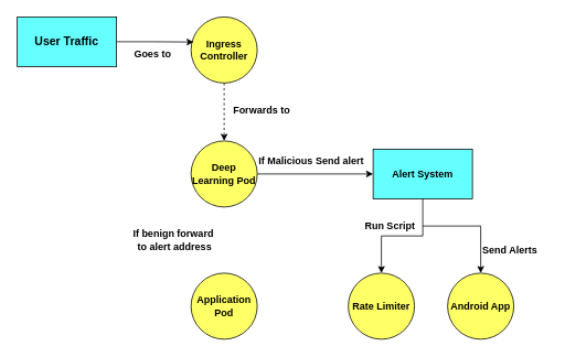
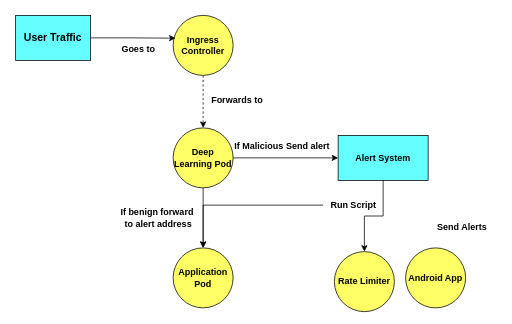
- <mxCell id="17" value="&lt;b&gt;&lt;font style=&quot;font-size: 14px;&quot;&gt;User Traffic&lt;/font&gt;&lt;/b&gt;" style="rounded=0;whiteSpace=wrap;html=1;fillColor=#66FFFF;" vertex="1" parent="1"><mxGeometry x="20" y="20" width="120" height="60" as="geometry" /></mxCell>
+ <mxCell id="17" value="&lt;b&gt;&lt;font style=&quot;font-size: 14px;&quot;&gt;User Traffic&lt;/font&gt;&lt;/b&gt;" style="rounded=0;whiteSpace=wrap;html=1;fillColor=#66FFFF;" vertex="1" parent="1"><mxGeometry x="20" y="20" width="100" height="60" as="geometry" /></mxCell>
+ <mxCell id="5" style="edgeStyle=orthogonalEdgeStyle;rounded=0;orthogonalLoop=1;jettySize=auto;html=1;entryX=0.5;entryY=0;entryDx=0;entryDy=0;" edge="1" parent="1" source="6" target="15"><mxGeometry relative="1" as="geometry" /></mxCell>
- <mxCell id="13" style="edgeStyle=orthogonalEdgeStyle;rounded=0;orthogonalLoop=1;jettySize=auto;html=1;" edge="1" parent="1" source="14" target="19"><mxGeometry relative="1" as="geometry" /></mxCell>
+ <mxCell id="13" style="edgeStyle=orthogonalEdgeStyle;rounded=0;orthogonalLoop=1;jettySize=auto;html=1;" edge="1" parent="1" source="14" target="15"><mxGeometry relative="1" as="geometry" /></mxCell>
- <mxCell id="7" value="&lt;b&gt;Rate Limiter&lt;/b&gt;" style="ellipse;whiteSpace=wrap;html=1;aspect=fixed;fillColor=#FFFF66;" vertex="1" parent="1"><mxGeometry x="420" y="330" width="80" height="80" as="geometry" /></mxCell>
+ <mxCell id="7" value="&lt;b&gt;Rate Limiter&lt;/b&gt;" style="ellipse;whiteSpace=wrap;html=1;aspect=fixed;fillColor=#FFFF66;" vertex="1" parent="1"><mxGeometry x="445" y="335" width="80" height="80" as="geometry" /></mxCell>
